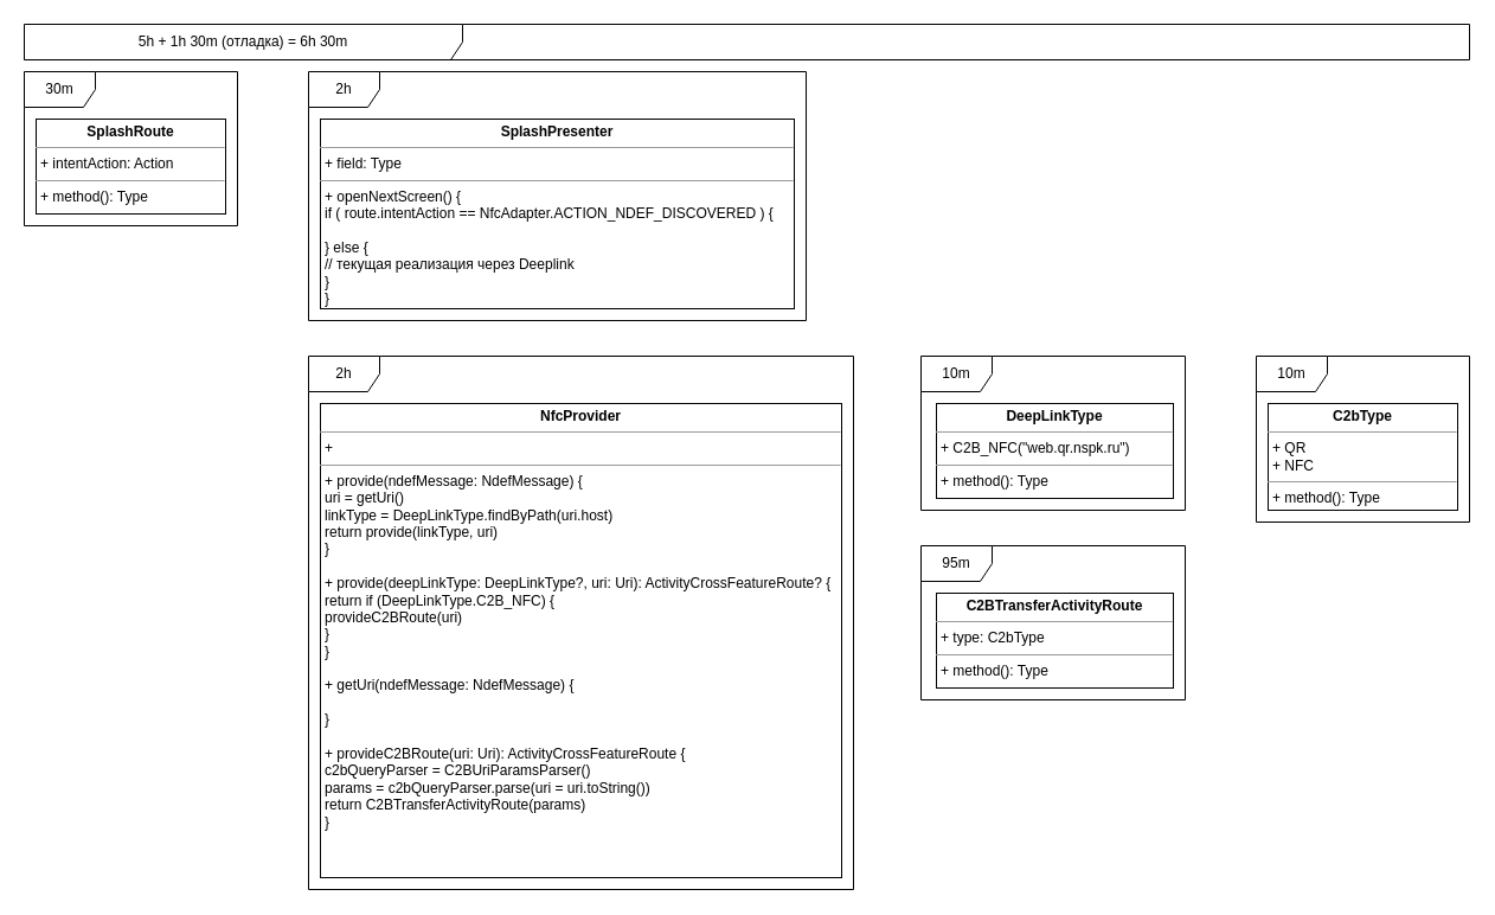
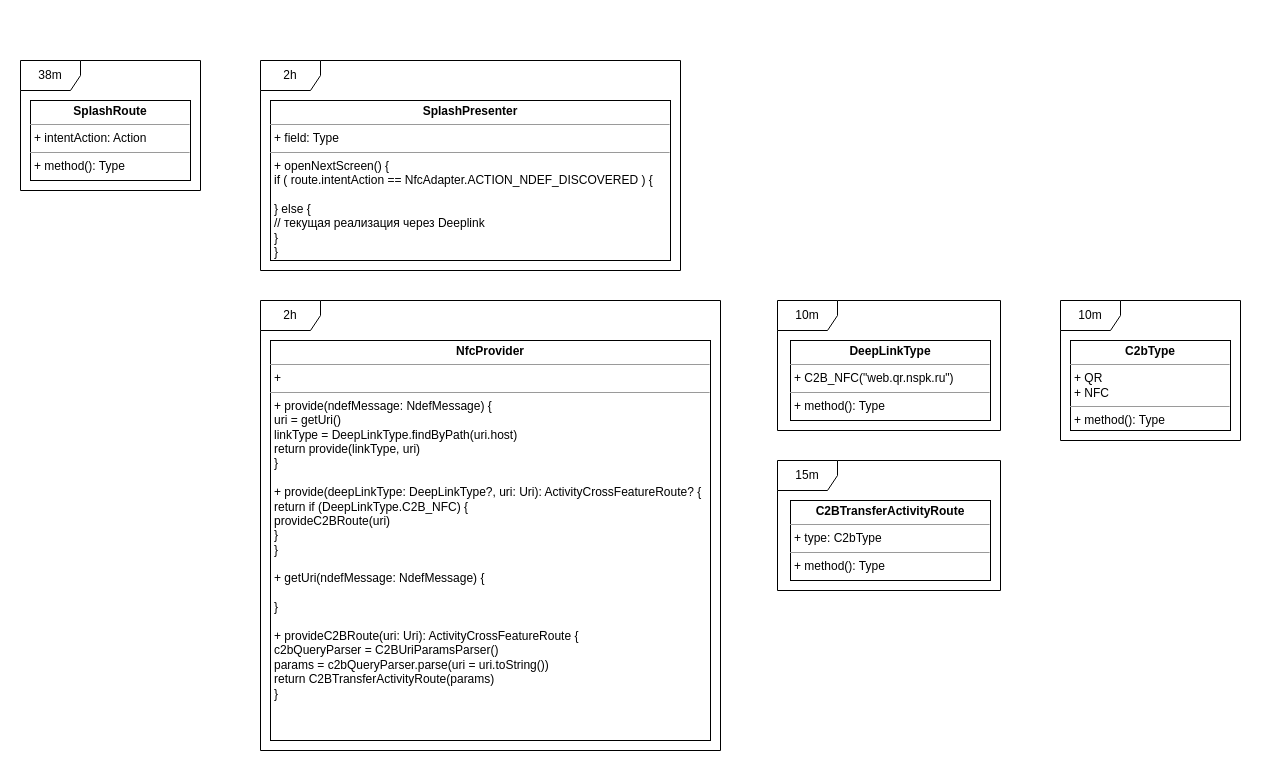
- <mxCell id="14" value="5h + 1h 30m (отладка) = 6h 30m" style="shape=umlFrame;whiteSpace=wrap;html=1;width=370;height=30;" vertex="1" parent="1"><mxGeometry x="20" width="1220" height="30" as="geometry" y="20" /></mxCell>
- <mxCell id="8" value="30m" style="shape=umlFrame;whiteSpace=wrap;html=1;" vertex="1" parent="1"><mxGeometry x="20" y="60" width="180" height="130" as="geometry" /></mxCell>
+ <mxCell id="8" value="38m" style="shape=umlFrame;whiteSpace=wrap;html=1;" vertex="1" parent="1"><mxGeometry x="20" y="60" width="180" height="130" as="geometry" /></mxCell>
- <mxCell id="13" value="95m" style="shape=umlFrame;whiteSpace=wrap;html=1;" vertex="1" parent="1"><mxGeometry x="777" y="460" width="223" height="130" as="geometry" /></mxCell>
+ <mxCell id="13" value="15m" style="shape=umlFrame;whiteSpace=wrap;html=1;" vertex="1" parent="1"><mxGeometry x="777" y="460" width="223" height="130" as="geometry" /></mxCell>
